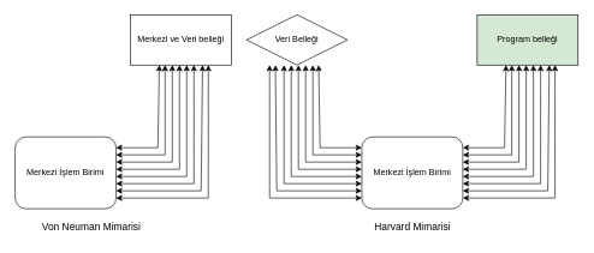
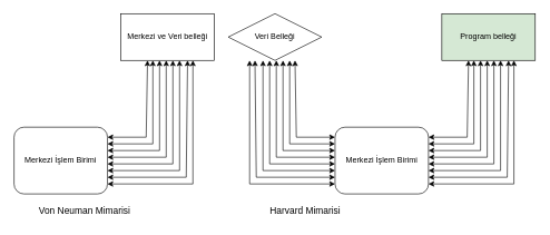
- <mxCell id="33" value="Harvard Mimarisi" style="text;html=1;align=center;verticalAlign=middle;resizable=0;points=[];autosize=1;strokeColor=none;fillColor=none;fontSize=14;" vertex="1" parent="1"><mxGeometry x="506" y="300" width="130" height="30" as="geometry" /></mxCell>
+ <mxCell id="33" value="Harvard Mimarisi" style="text;html=1;align=center;verticalAlign=middle;resizable=0;points=[];autosize=1;strokeColor=none;fillColor=none;fontSize=14;" vertex="1" parent="1"><mxGeometry x="391" y="300" width="130" height="30" as="geometry" /></mxCell>
